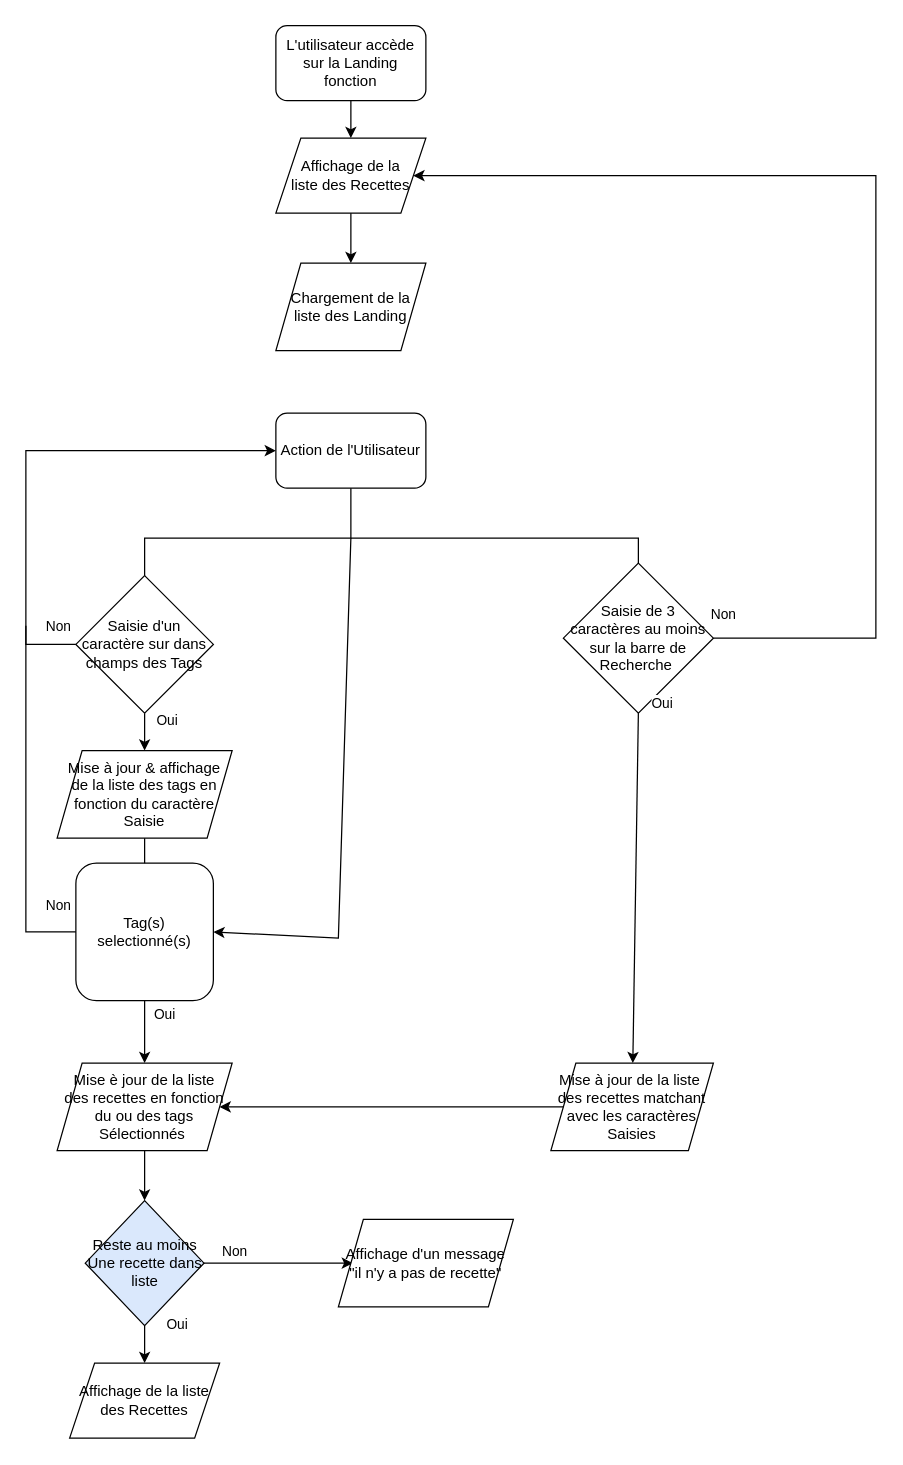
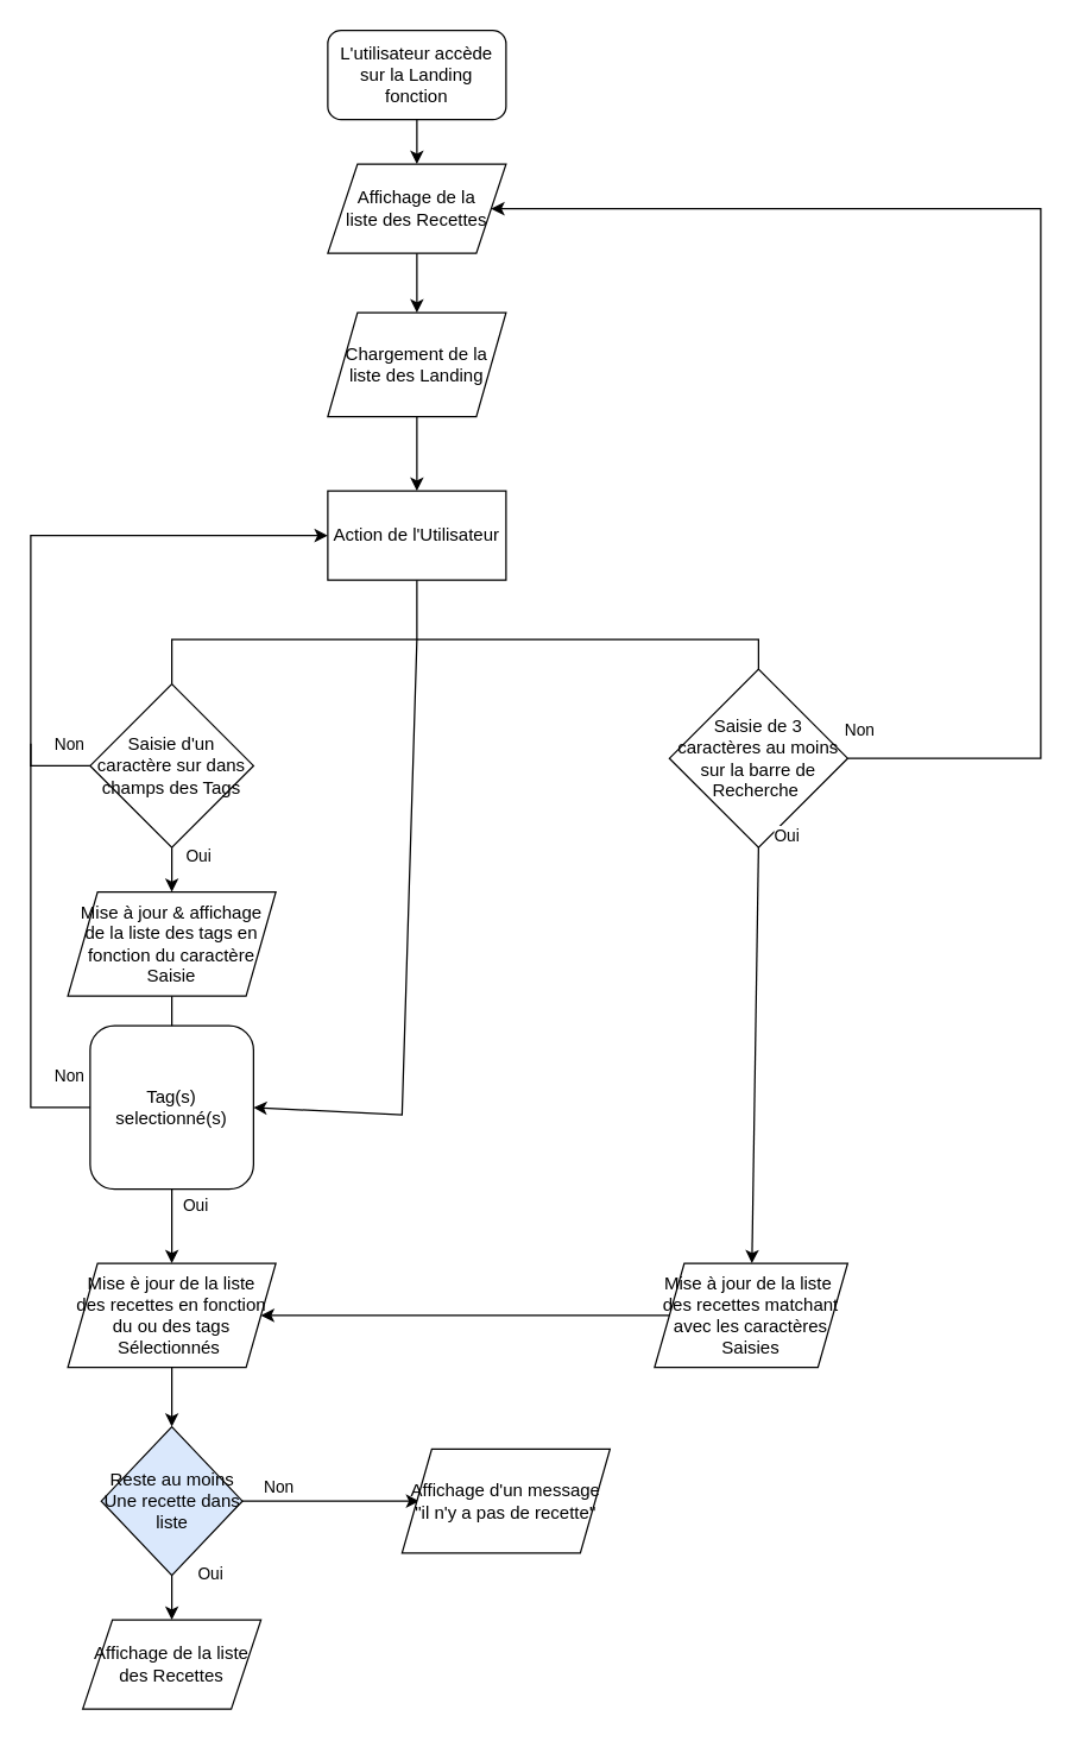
+ <mxCell id="8" value="" style="endArrow=classic;html=1;rounded=0;exitX=0.5;exitY=1;exitDx=0;exitDy=0;entryX=0.5;entryY=0;entryDx=0;entryDy=0;" edge="1" parent="1" source="7" target="6"><mxGeometry width="50" height="50" relative="1" as="geometry"><mxPoint x="380" y="290" as="sourcePoint" /><mxPoint x="430" y="240" as="targetPoint" /></mxGeometry></mxCell>
- <mxCell id="6" value="Action de l'Utilisateur" style="rounded=1;whiteSpace=wrap;html=1;" vertex="1" parent="1"><mxGeometry x="220" y="330" width="120" height="60" as="geometry" /></mxCell>
+ <mxCell id="6" value="Action de l'Utilisateur" style="whiteSpace=wrap;html=1;rounded=0;" vertex="1" parent="1"><mxGeometry x="220" y="330" width="120" height="60" as="geometry" /></mxCell>
